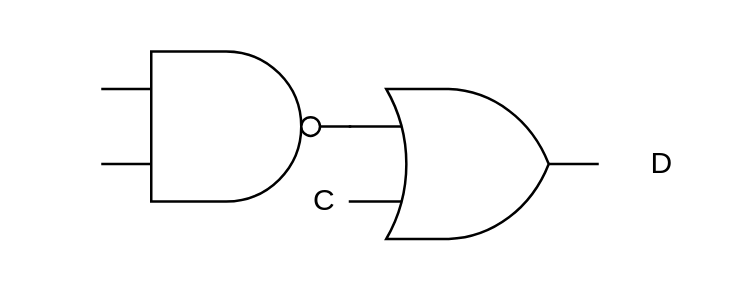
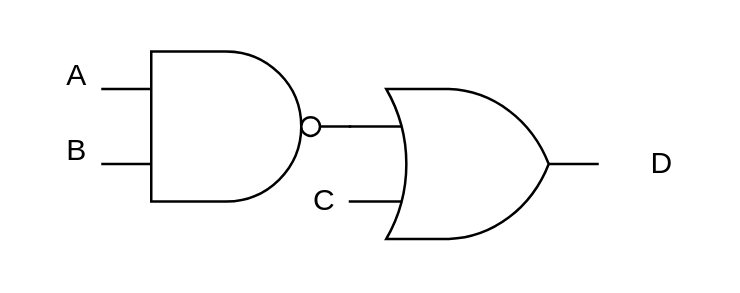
+ <mxCell id="3" value="A" style="text;html=1;align=center;verticalAlign=middle;resizable=0;points=[];autosize=1;" vertex="1" parent="1"><mxGeometry x="20" y="20" width="20" height="20" as="geometry" /></mxCell>
+ <mxCell id="4" value="B" style="text;html=1;align=center;verticalAlign=middle;resizable=0;points=[];autosize=1;" vertex="1" parent="1"><mxGeometry x="20" y="50" width="20" height="20" as="geometry" /></mxCell>
